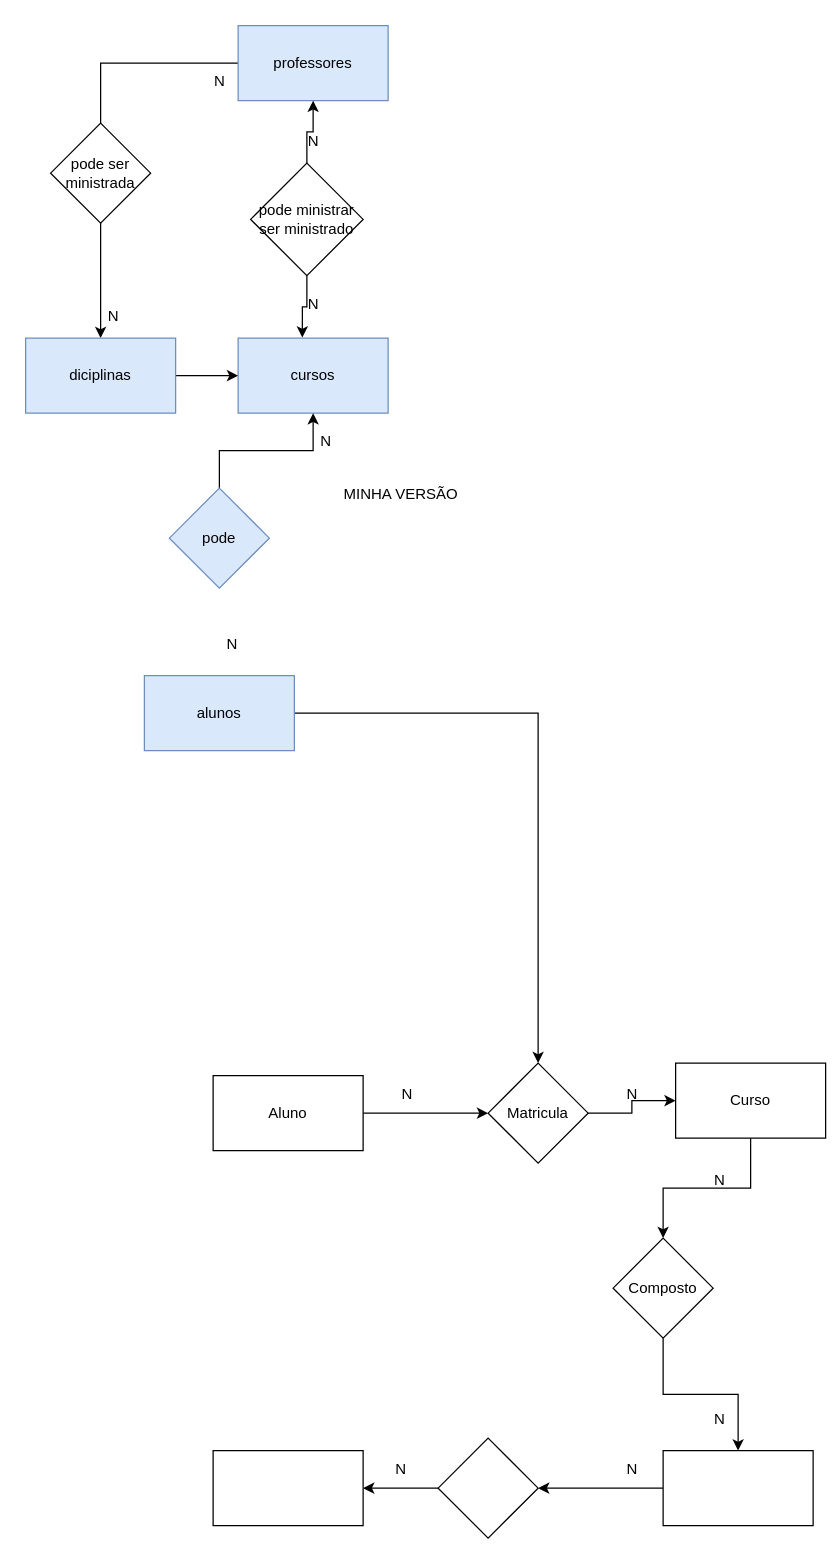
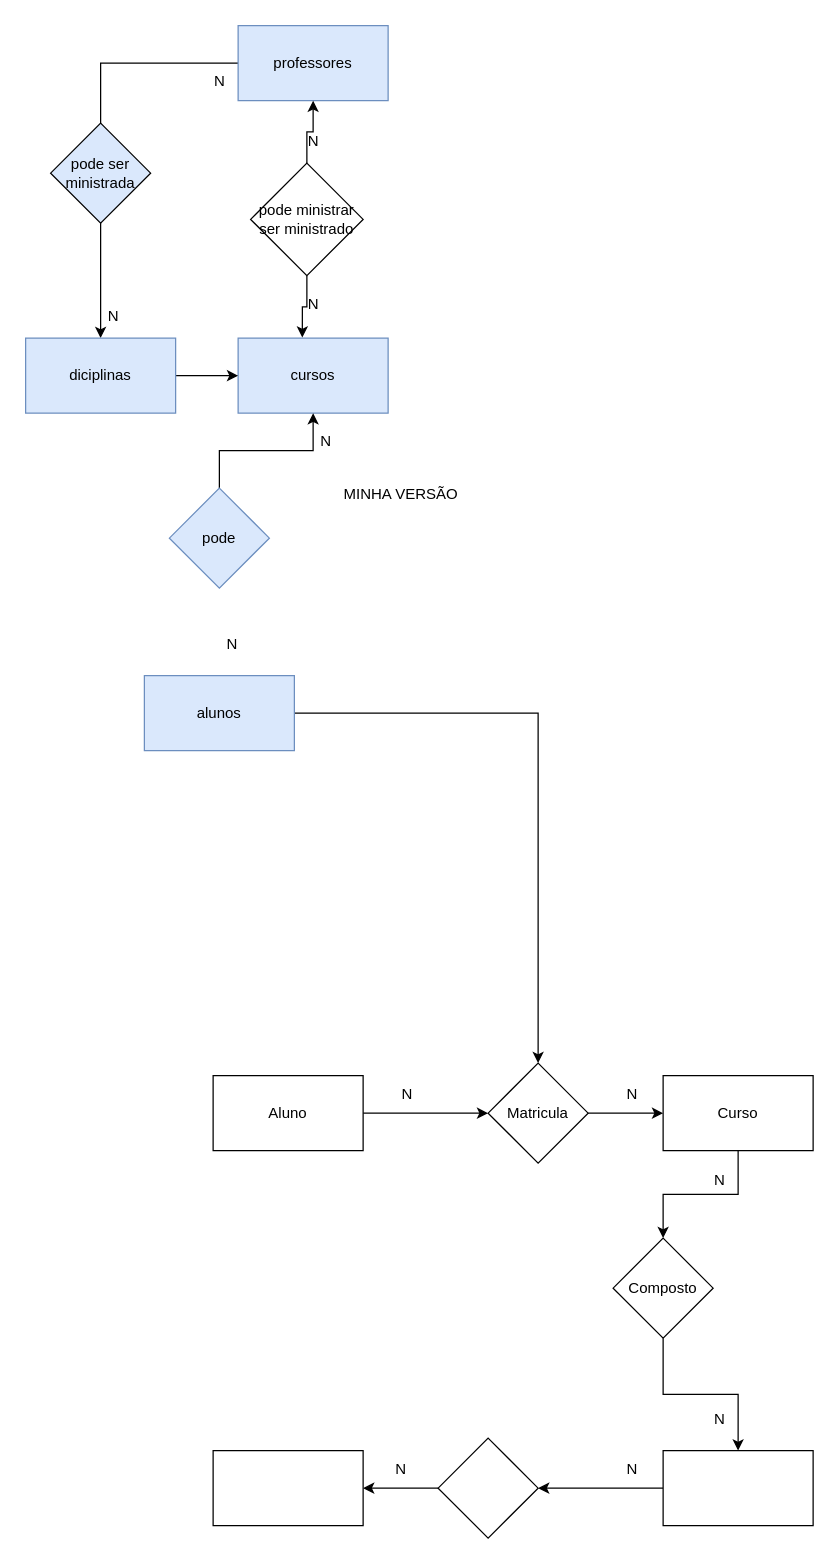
- <mxCell id="18" value="pode ser ministrada" style="rhombus;whiteSpace=wrap;html=1;" vertex="1" parent="1"><mxGeometry x="40" y="98" width="80" height="80" as="geometry" /></mxCell>
+ <mxCell id="18" value="pode ser ministrada" style="rhombus;whiteSpace=wrap;html=1;fillColor=#dae8fc;" vertex="1" parent="1"><mxGeometry x="40" y="98" width="80" height="80" as="geometry" /></mxCell>
- <mxCell id="27" value="Curso" style="whiteSpace=wrap;html=1;rounded=0;" vertex="1" parent="1"><mxGeometry x="540" y="850" width="120" height="60" as="geometry" /></mxCell>
+ <mxCell id="27" value="Curso" style="whiteSpace=wrap;html=1;rounded=0;" vertex="1" parent="1"><mxGeometry x="530" y="860" width="120" height="60" as="geometry" /></mxCell>
